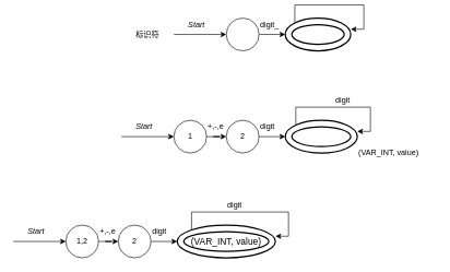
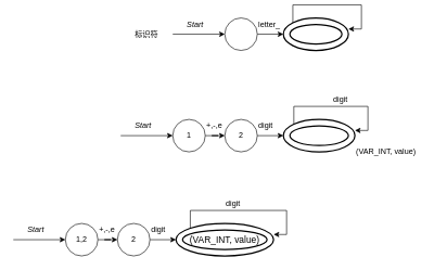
- <mxCell id="8" value="digit_" style="text;html=1;resizable=0;points=[];autosize=1;align=left;verticalAlign=top;spacingTop=-4;" parent="1" vertex="1"><mxGeometry x="395" y="20" width="50" height="20" as="geometry" /></mxCell>
+ <mxCell id="8" value="letter_" style="text;html=1;resizable=0;points=[];autosize=1;align=left;verticalAlign=top;spacingTop=-4;" parent="1" vertex="1"><mxGeometry x="395" y="20" width="50" height="20" as="geometry" /></mxCell>
